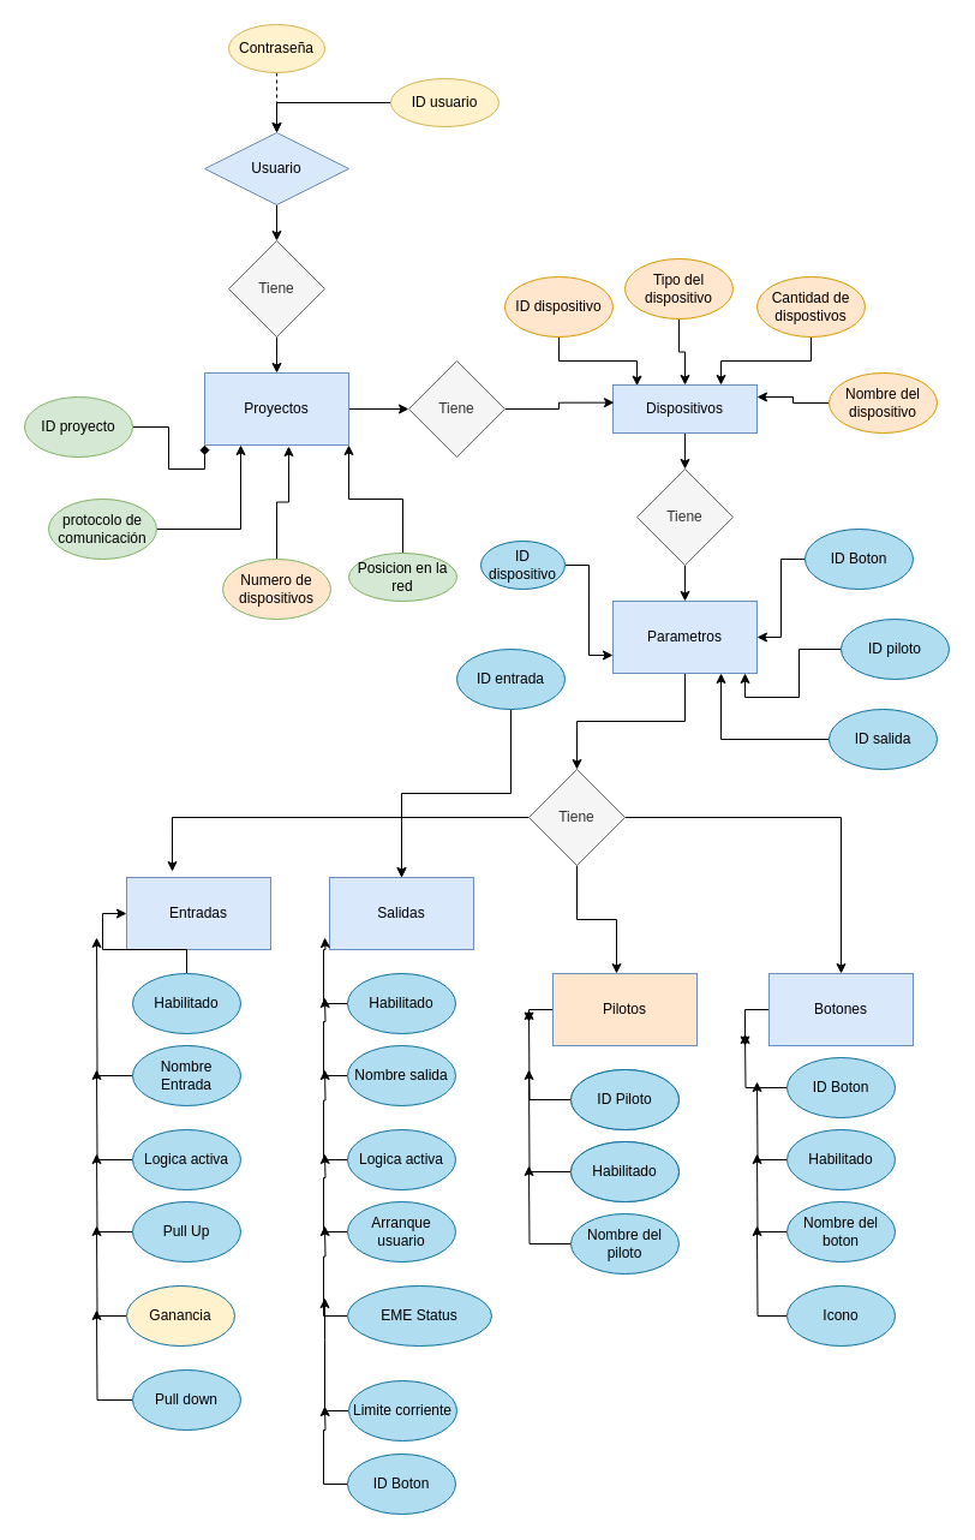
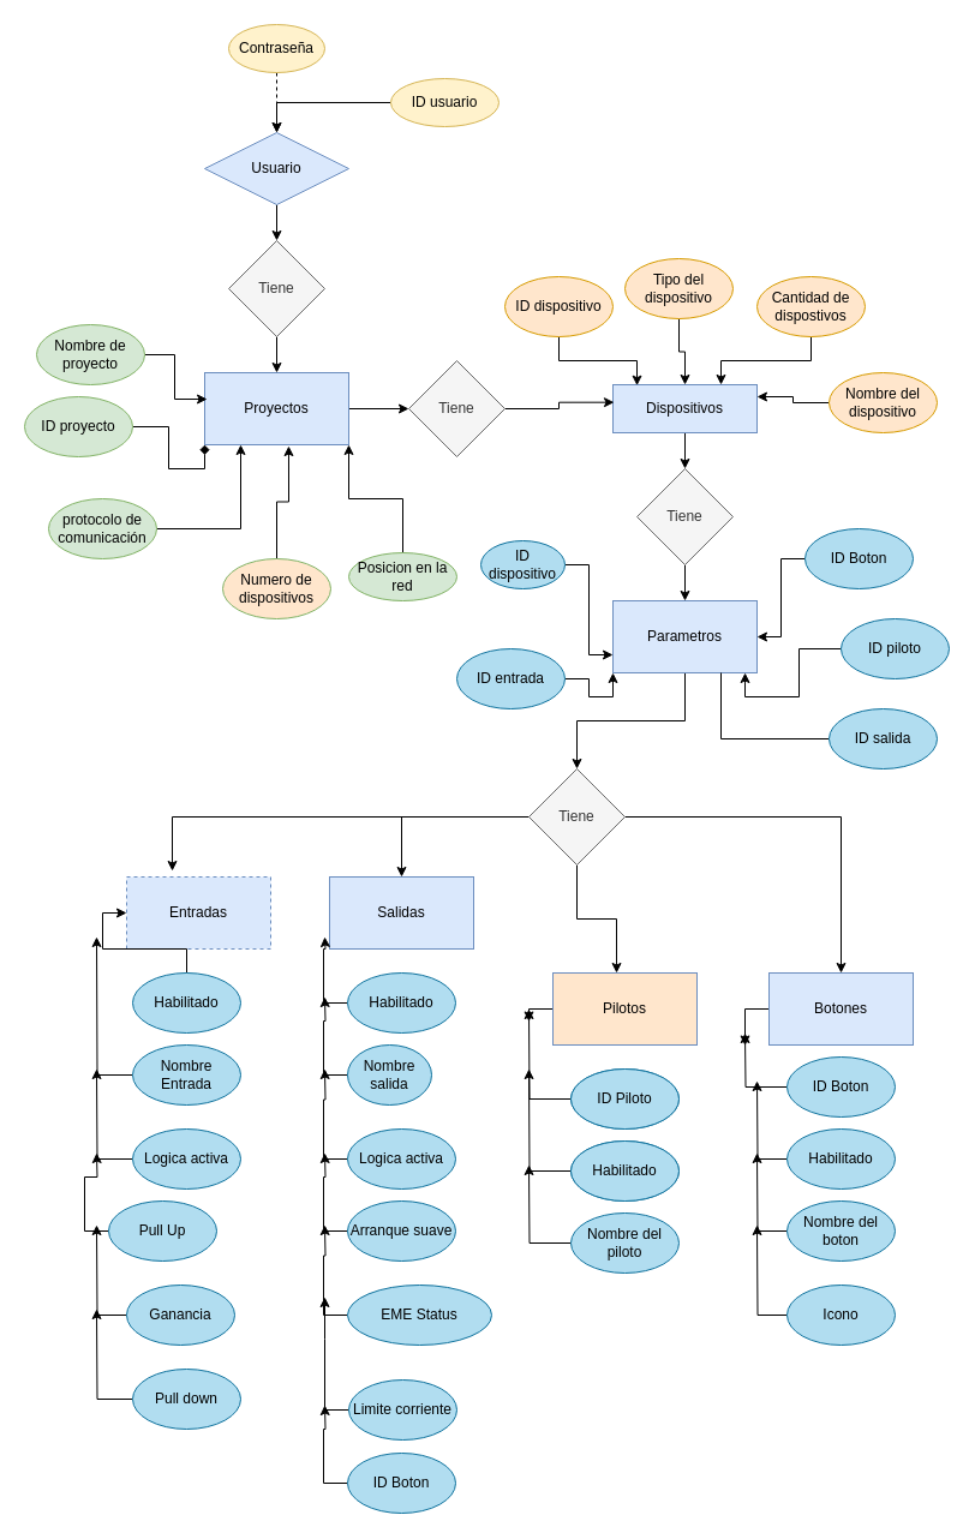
+ <mxCell id="13" value="Nombre de proyecto" style="ellipse;whiteSpace=wrap;html=1;fillColor=#d5e8d4;strokeColor=#82b366;" vertex="1" parent="1"><mxGeometry x="30" y="270" width="90" height="50" as="geometry" /></mxCell>
+ <mxCell id="12" style="edgeStyle=orthogonalEdgeStyle;rounded=0;orthogonalLoop=1;jettySize=auto;html=1;entryX=0.017;entryY=0.367;entryDx=0;entryDy=0;entryPerimeter=0;" edge="1" parent="1" source="13" target="5"><mxGeometry relative="1" as="geometry" /></mxCell>
- <mxCell id="40" style="edgeStyle=orthogonalEdgeStyle;rounded=0;orthogonalLoop=1;jettySize=auto;html=1;entryX=0.75;entryY=1;entryDx=0;entryDy=0;" edge="1" parent="1" source="41" target="35"><mxGeometry relative="1" as="geometry" /></mxCell>
+ <mxCell id="40" style="edgeStyle=orthogonalEdgeStyle;rounded=0;orthogonalLoop=1;jettySize=auto;html=1;entryX=0.75;entryY=1;entryDx=0;entryDy=0;endArrow=none;" edge="1" parent="1" source="41" target="35"><mxGeometry relative="1" as="geometry" /></mxCell>
- <mxCell id="38" style="edgeStyle=orthogonalEdgeStyle;rounded=0;orthogonalLoop=1;jettySize=auto;html=1;" edge="1" parent="1" source="39" target="56"><mxGeometry relative="1" as="geometry" /></mxCell>
+ <mxCell id="38" style="edgeStyle=orthogonalEdgeStyle;rounded=0;orthogonalLoop=1;jettySize=auto;html=1;entryX=0;entryY=1;entryDx=0;entryDy=0;" edge="1" parent="1" source="39" target="35"><mxGeometry relative="1" as="geometry" /></mxCell>
- <mxCell id="48" value="Entradas" style="rounded=0;whiteSpace=wrap;html=1;fillColor=#dae8fc;strokeColor=#6c8ebf;" vertex="1" parent="1"><mxGeometry x="105" y="730" width="120" height="60" as="geometry" /></mxCell>
+ <mxCell id="48" value="Entradas" style="rounded=0;whiteSpace=wrap;html=1;fillColor=#dae8fc;strokeColor=#6c8ebf;dashed=1;" vertex="1" parent="1"><mxGeometry x="105" y="730" width="120" height="60" as="geometry" /></mxCell>
- <mxCell id="74" value="Nombre salida" style="ellipse;whiteSpace=wrap;html=1;fillColor=#b1ddf0;strokeColor=#10739e;" vertex="1" parent="1"><mxGeometry x="289" y="870" width="90" height="50" as="geometry" /></mxCell>
+ <mxCell id="74" value="Nombre salida" style="ellipse;whiteSpace=wrap;html=1;fillColor=#b1ddf0;strokeColor=#10739e;" vertex="1" parent="1"><mxGeometry x="289" y="870" width="70" height="50" as="geometry" /></mxCell>
- <mxCell id="68" value="Pull Up" style="ellipse;whiteSpace=wrap;html=1;fillColor=#b1ddf0;strokeColor=#10739e;" vertex="1" parent="1"><mxGeometry x="110" y="1000" width="90" height="50" as="geometry" /></mxCell>
+ <mxCell id="68" value="Pull Up" style="ellipse;whiteSpace=wrap;html=1;fillColor=#b1ddf0;strokeColor=#10739e;" vertex="1" parent="1"><mxGeometry x="90" y="1000" width="90" height="50" as="geometry" /></mxCell>
- <mxCell id="78" value="Arranque usuario" style="ellipse;whiteSpace=wrap;html=1;fillColor=#b1ddf0;strokeColor=#10739e;" vertex="1" parent="1"><mxGeometry x="289" y="1000" width="90" height="50" as="geometry" /></mxCell>
+ <mxCell id="78" value="Arranque suave" style="ellipse;whiteSpace=wrap;html=1;fillColor=#b1ddf0;strokeColor=#10739e;" vertex="1" parent="1"><mxGeometry x="289" y="1000" width="90" height="50" as="geometry" /></mxCell>
- <mxCell id="70" value="Ganancia " style="ellipse;whiteSpace=wrap;html=1;fillColor=#fff2cc;strokeColor=#10739e;" vertex="1" parent="1"><mxGeometry x="105" y="1070" width="90" height="50" as="geometry" /></mxCell>
+ <mxCell id="70" value="Ganancia " style="ellipse;whiteSpace=wrap;html=1;fillColor=#b1ddf0;strokeColor=#10739e;" vertex="1" parent="1"><mxGeometry x="105" y="1070" width="90" height="50" as="geometry" /></mxCell>
